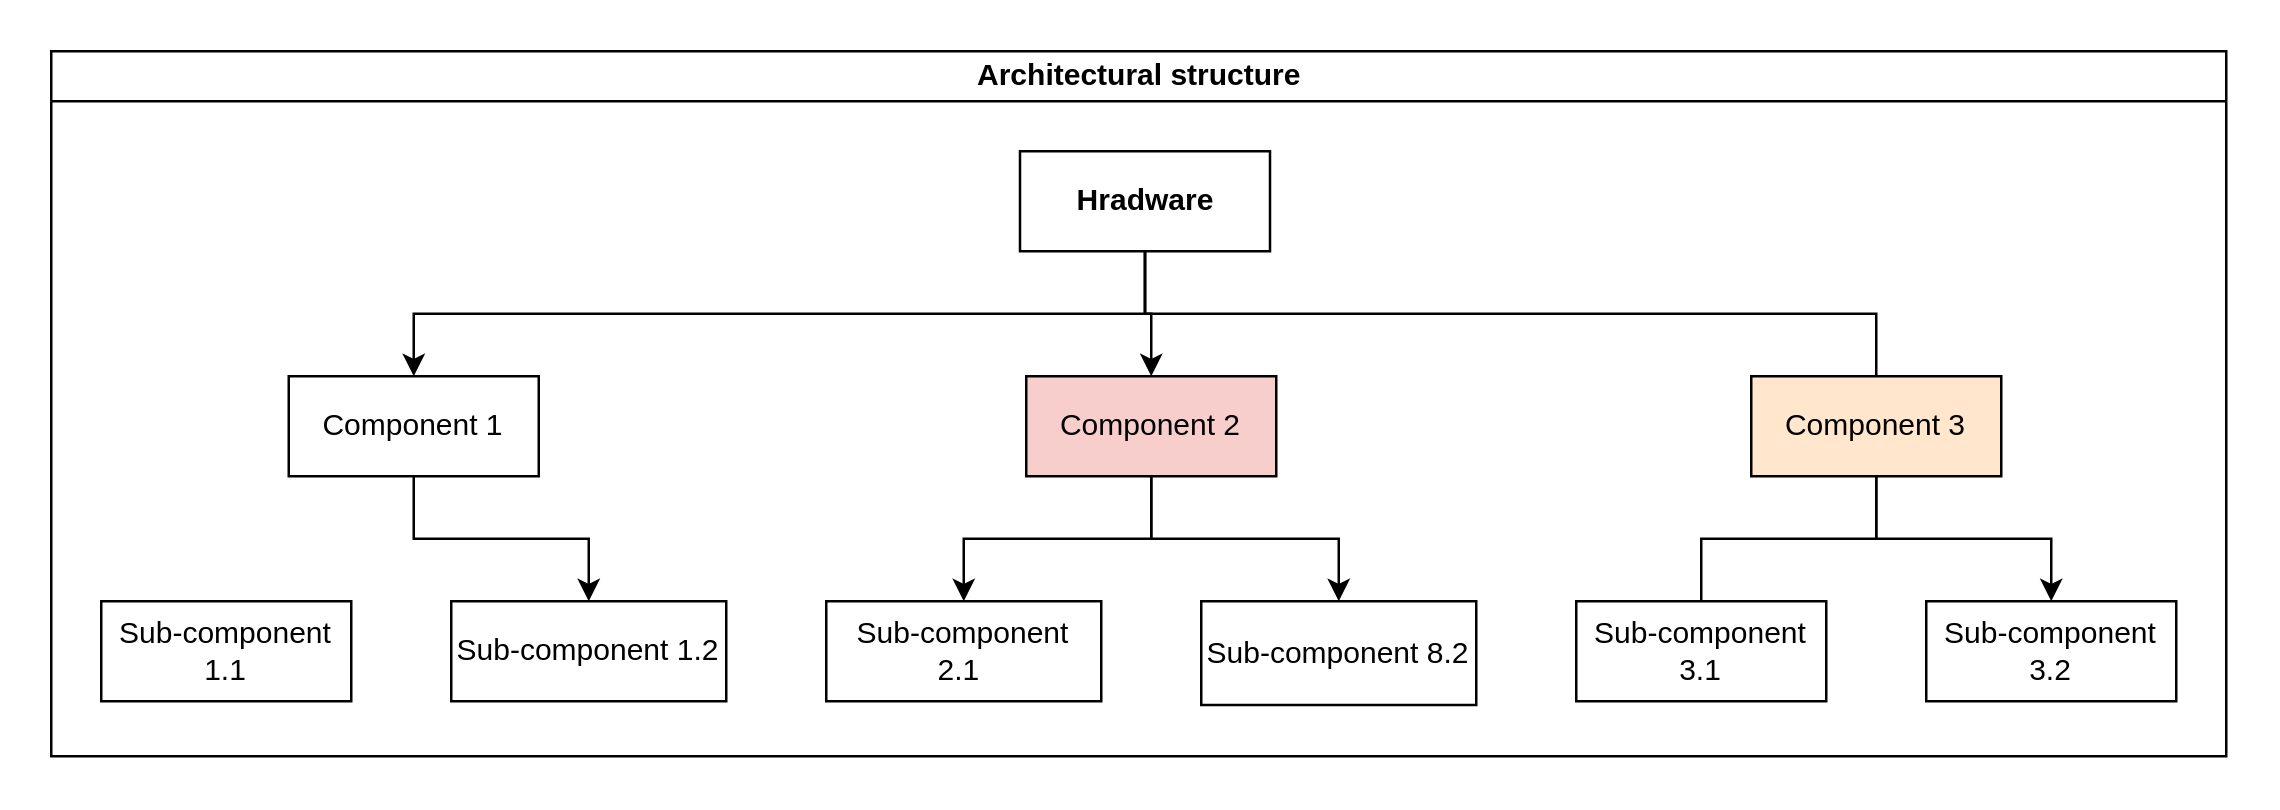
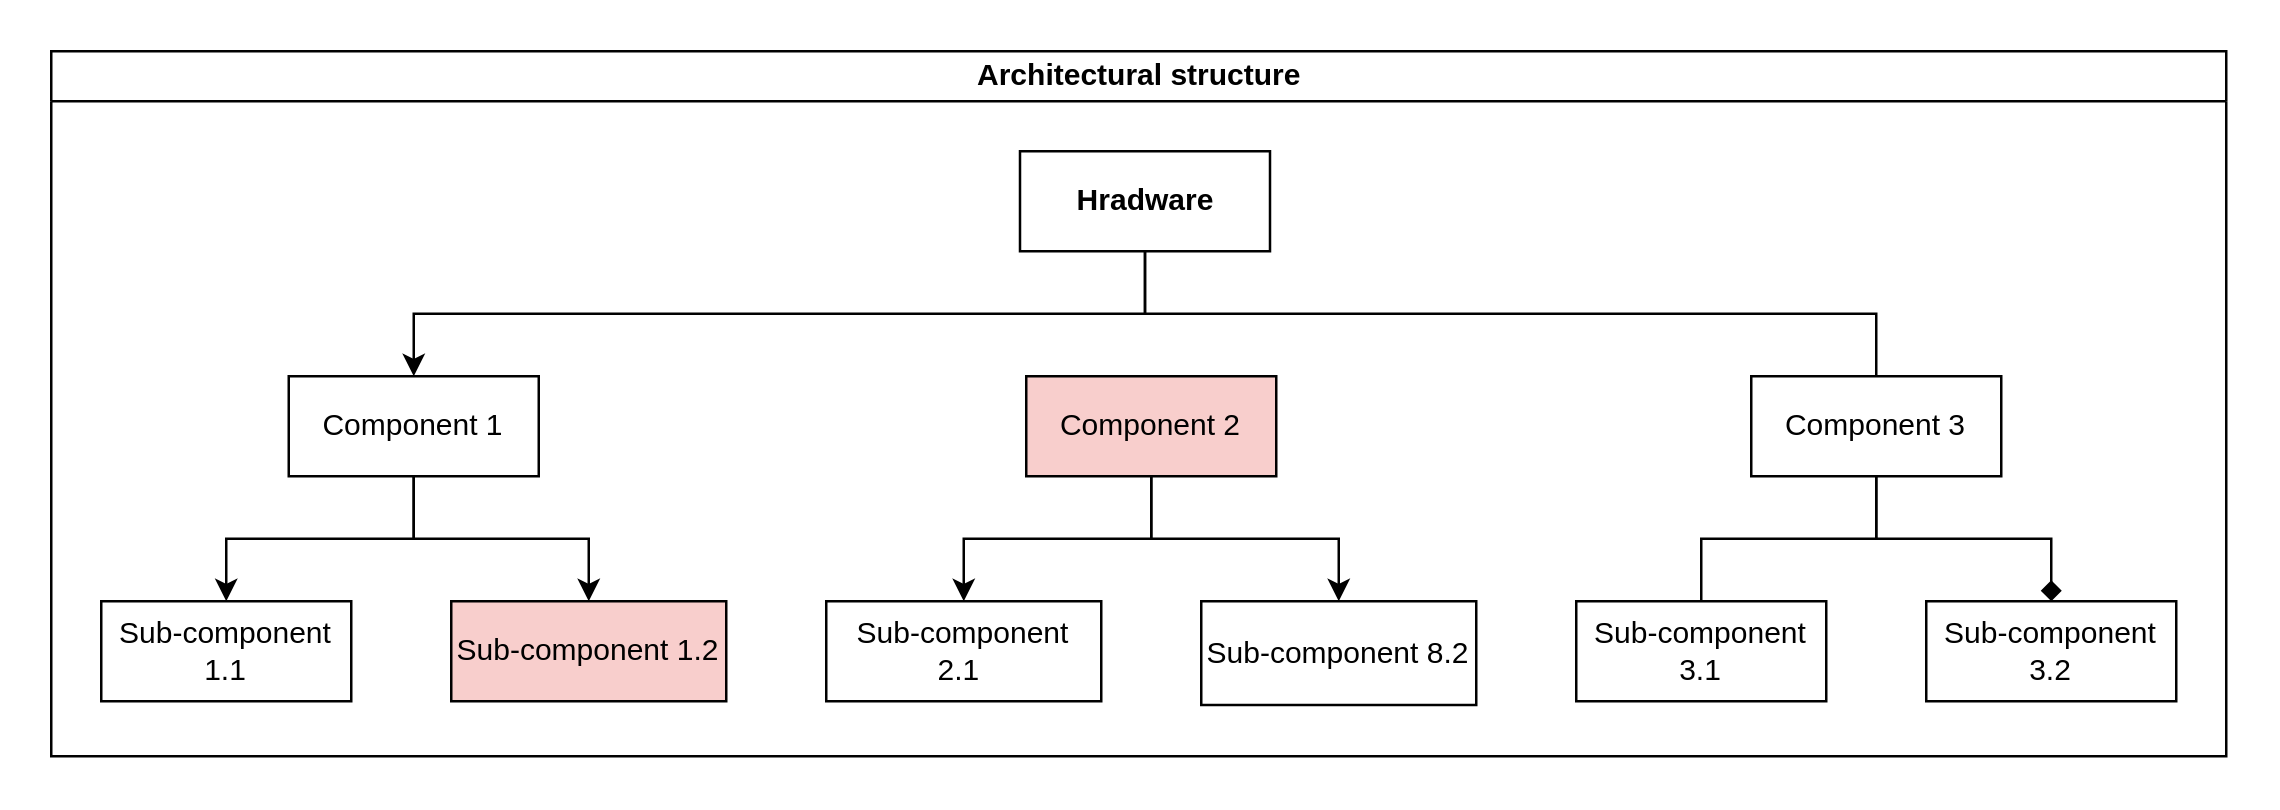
- <mxCell id="7" value="" style="edgeStyle=elbowEdgeStyle;elbow=vertical;html=1;rounded=0;" edge="1" parent="2" source="3" target="6"><mxGeometry relative="1" as="geometry" /></mxCell>
- <mxCell id="17" value="Component 3" style="whiteSpace=wrap;html=1;fillColor=#ffe6cc;" vertex="1" parent="2"><mxGeometry x="680" y="130" width="100" height="40" as="geometry" /></mxCell>
+ <mxCell id="17" value="Component 3" style="whiteSpace=wrap;html=1;" vertex="1" parent="2"><mxGeometry x="680" y="130" width="100" height="40" as="geometry" /></mxCell>
+ <mxCell id="8" value="" style="edgeStyle=elbowEdgeStyle;elbow=vertical;html=1;rounded=0;" edge="1" parent="2" source="4" target="9"><mxGeometry relative="1" as="geometry"><mxPoint x="-2112" y="570" as="sourcePoint" /></mxGeometry></mxCell>
- <mxCell id="20" value="" style="edgeStyle=elbowEdgeStyle;elbow=vertical;html=1;rounded=0;" edge="1" parent="2" source="17" target="21"><mxGeometry relative="1" as="geometry"><mxPoint x="369.5" y="580" as="sourcePoint" /></mxGeometry></mxCell>
+ <mxCell id="20" value="" style="edgeStyle=elbowEdgeStyle;elbow=vertical;html=1;rounded=0;endArrow=diamond;" edge="1" parent="2" source="17" target="21"><mxGeometry relative="1" as="geometry"><mxPoint x="369.5" y="580" as="sourcePoint" /></mxGeometry></mxCell>
- <mxCell id="11" value="Sub-component 1.2 " style="whiteSpace=wrap;html=1;" vertex="1" parent="2"><mxGeometry x="160" y="220" width="110" height="40" as="geometry" /></mxCell>
+ <mxCell id="11" value="Sub-component 1.2 " style="whiteSpace=wrap;html=1;fillColor=#f8cecc;" vertex="1" parent="2"><mxGeometry x="160" y="220" width="110" height="40" as="geometry" /></mxCell>
